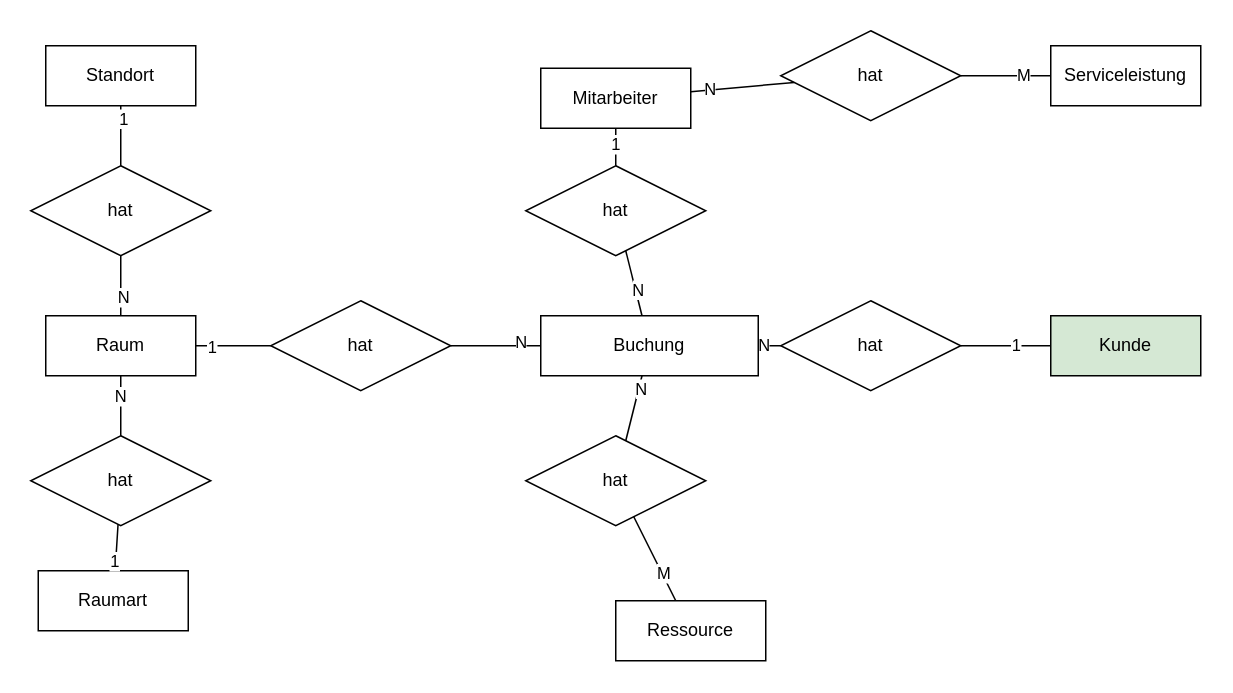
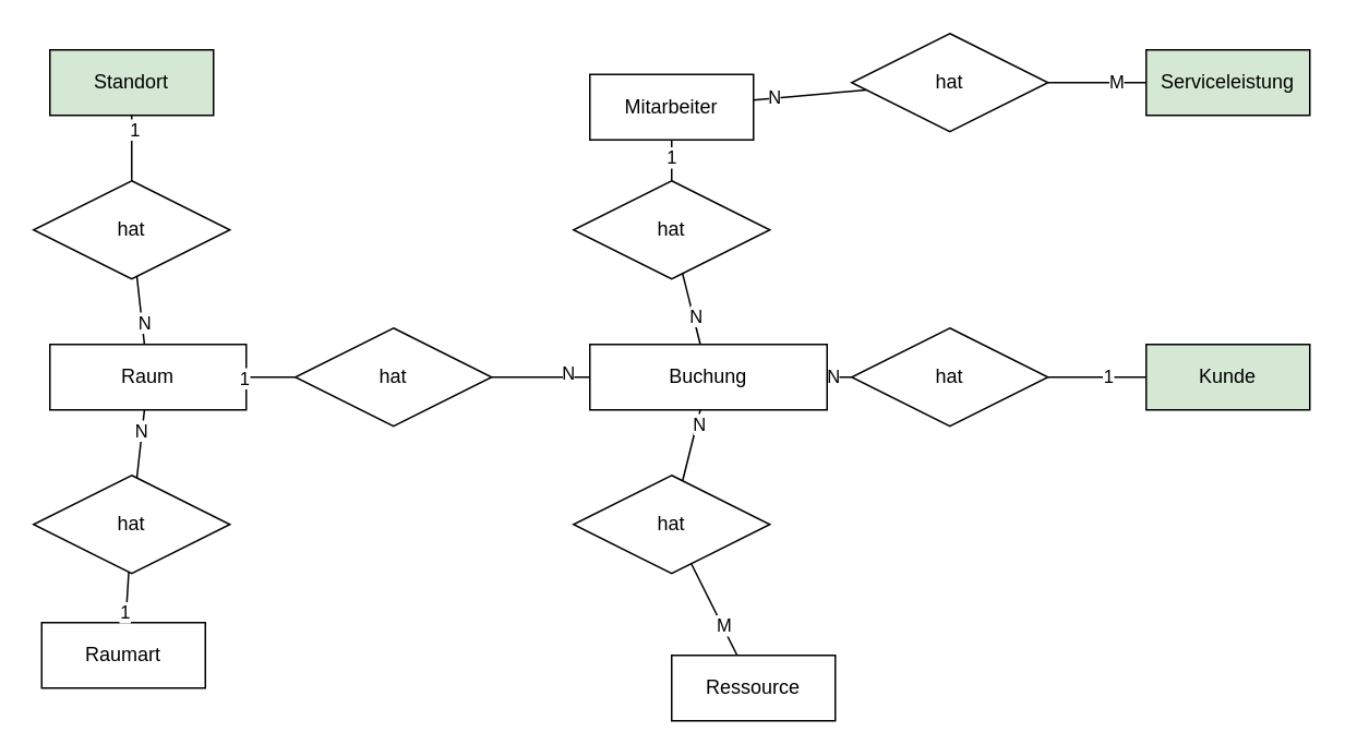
- <mxCell id="31" value="Standort" style="whiteSpace=wrap;html=1;align=center;" vertex="1" parent="1"><mxGeometry x="30" y="30" width="100" height="40" as="geometry" /></mxCell>
+ <mxCell id="31" value="Standort" style="whiteSpace=wrap;html=1;align=center;fillColor=#d5e8d4;" vertex="1" parent="1"><mxGeometry x="30" y="30" width="100" height="40" as="geometry" /></mxCell>
- <mxCell id="3" value="Serviceleistung" style="whiteSpace=wrap;html=1;align=center;" vertex="1" parent="1"><mxGeometry x="700" y="30" width="100" height="40" as="geometry" /></mxCell>
+ <mxCell id="3" value="Serviceleistung" style="whiteSpace=wrap;html=1;align=center;fillColor=#d5e8d4;" vertex="1" parent="1"><mxGeometry x="700" y="30" width="100" height="40" as="geometry" /></mxCell>
- <mxCell id="21" value="Raum" style="whiteSpace=wrap;html=1;align=center;" vertex="1" parent="1"><mxGeometry x="30" y="210" width="100" height="40" as="geometry" /></mxCell>
+ <mxCell id="21" value="Raum" style="whiteSpace=wrap;html=1;align=center;" vertex="1" parent="1"><mxGeometry x="30" y="210" width="120" height="40" as="geometry" /></mxCell>
